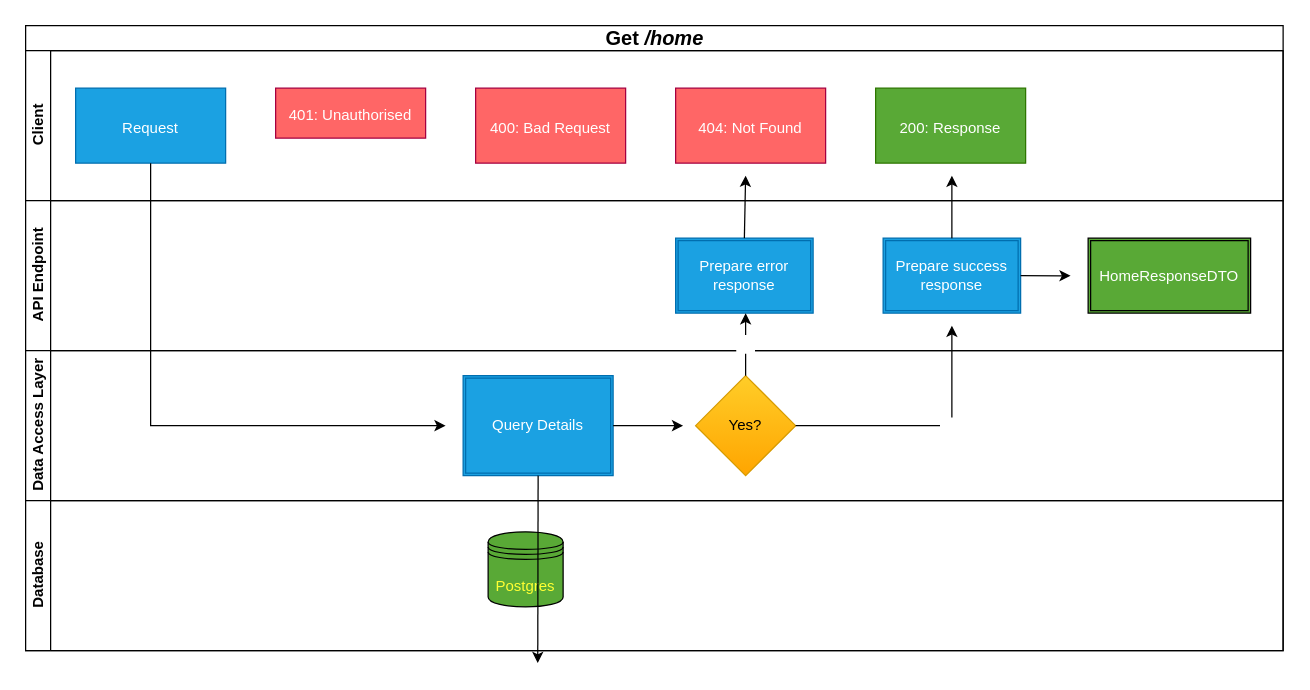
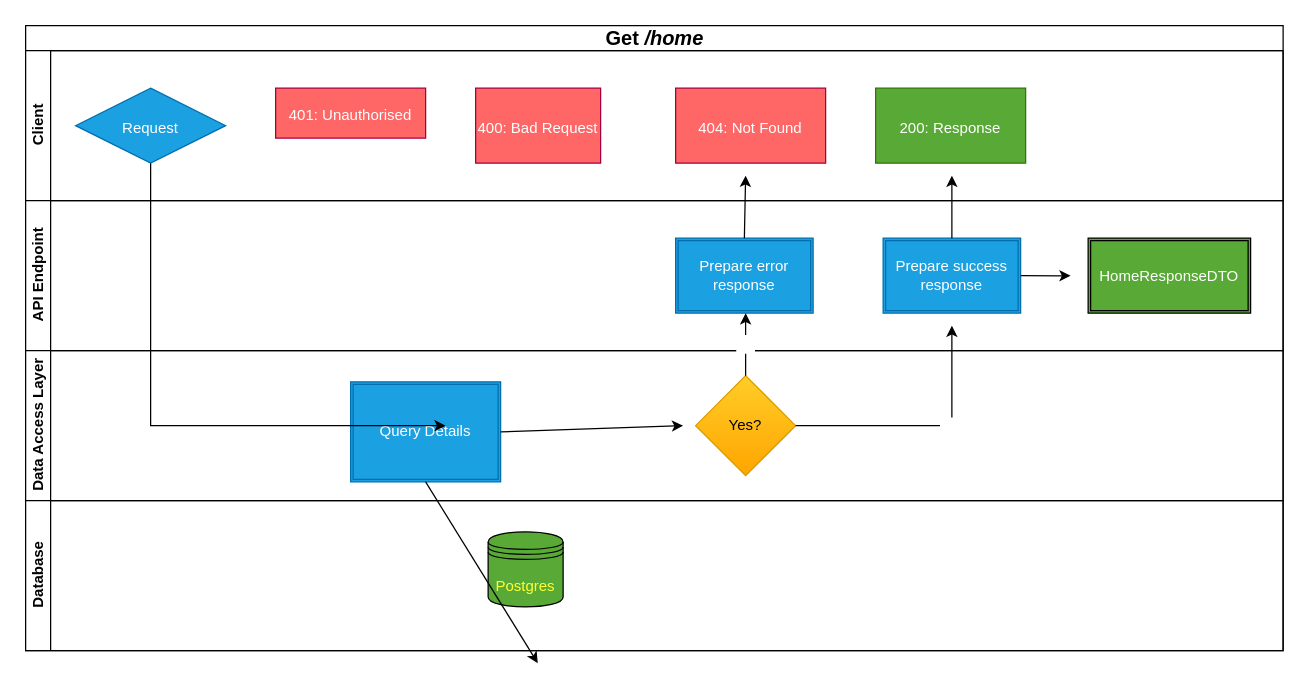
- <mxCell id="8" value="&lt;font style=&quot;font-size: 12px;&quot;&gt;Request&lt;/font&gt;" style="whiteSpace=wrap;html=1;fontSize=19;fillColor=#1ba1e2;strokeColor=#006EAF;fontColor=#ffffff;rounded=0;" parent="3" vertex="1"><mxGeometry x="40" y="30" width="120" height="60" as="geometry" /></mxCell>
+ <mxCell id="8" value="&lt;font style=&quot;font-size: 12px;&quot;&gt;Request&lt;/font&gt;" style="rhombus;whiteSpace=wrap;html=1;fontSize=19;fillColor=#1ba1e2;strokeColor=#006EAF;fontColor=#ffffff;" parent="3" vertex="1"><mxGeometry x="40" y="30" width="120" height="60" as="geometry" /></mxCell>
- <mxCell id="5" value="&lt;font style=&quot;font-size: 12px;&quot;&gt;400: Bad Request&lt;/font&gt;" style="whiteSpace=wrap;html=1;fontSize=19;fillColor=#FF6666;strokeColor=#A50040;fontColor=#ffffff;rounded=0;" parent="3" vertex="1"><mxGeometry x="360" y="30" width="120" height="60" as="geometry" /></mxCell>
+ <mxCell id="5" value="&lt;font style=&quot;font-size: 12px;&quot;&gt;400: Bad Request&lt;/font&gt;" style="whiteSpace=wrap;html=1;fontSize=19;fillColor=#FF6666;strokeColor=#A50040;fontColor=#ffffff;rounded=0;" parent="3" vertex="1"><mxGeometry x="360" y="30" width="100" height="60" as="geometry" /></mxCell>
- <mxCell id="14" value="&lt;font color=&quot;#ffffff&quot;&gt;Query Details&lt;/font&gt;" style="shape=ext;double=1;rounded=0;whiteSpace=wrap;html=1;fontSize=12;fillColor=#1ba1e2;strokeColor=#006EAF;fontColor=#ffffff;" parent="13" vertex="1"><mxGeometry x="350" y="20" width="120" height="80" as="geometry" /></mxCell>
+ <mxCell id="14" value="&lt;font color=&quot;#ffffff&quot;&gt;Query Details&lt;/font&gt;" style="shape=ext;double=1;rounded=0;whiteSpace=wrap;html=1;fontSize=12;fillColor=#1ba1e2;strokeColor=#006EAF;fontColor=#ffffff;" parent="13" vertex="1"><mxGeometry x="260" y="25" width="120" height="80" as="geometry" /></mxCell>
